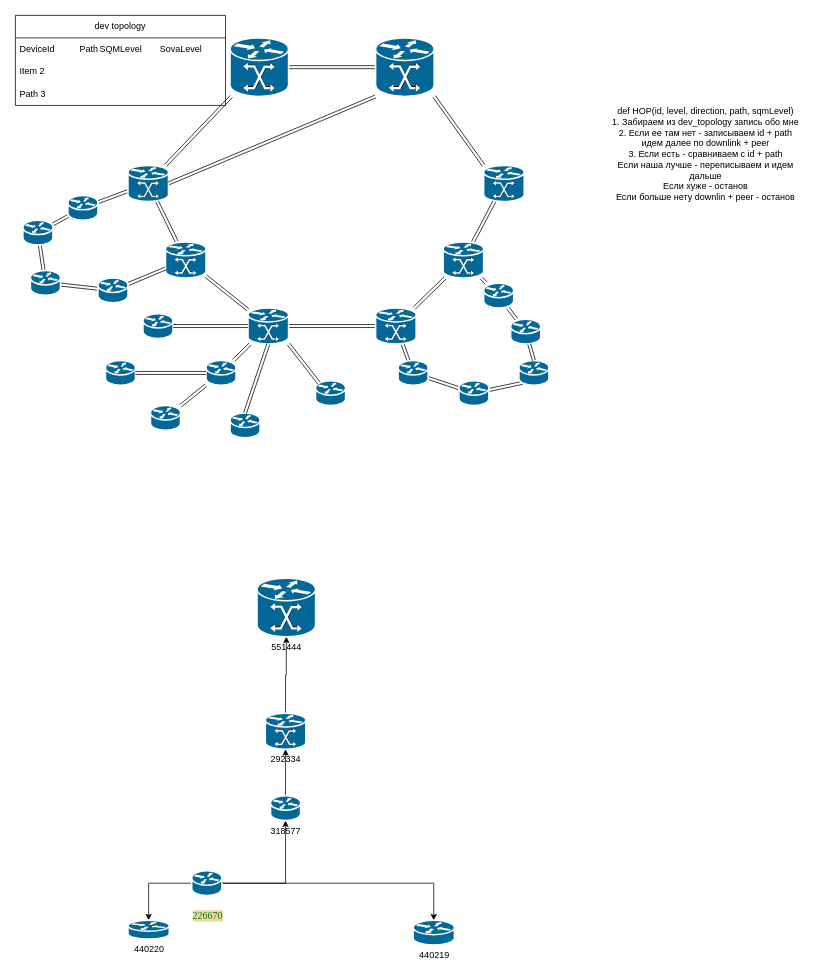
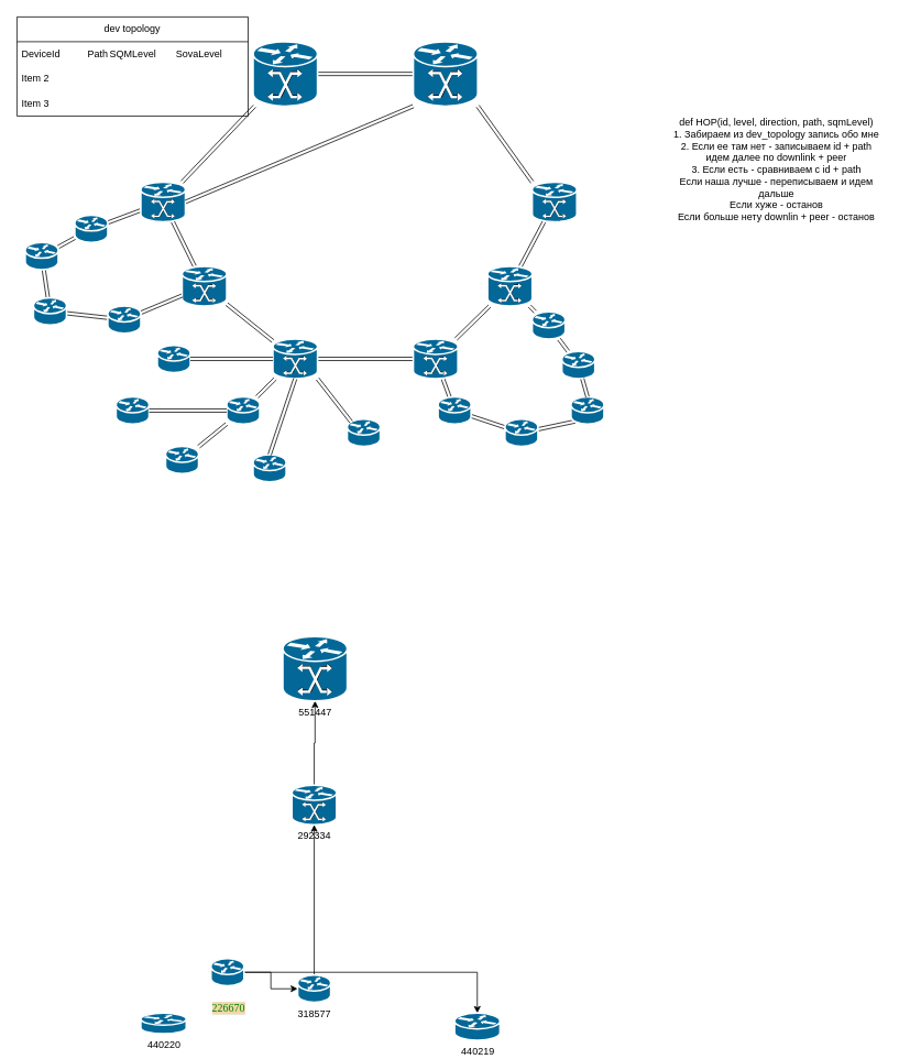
- <mxCell id="66" value="Path 3" style="text;strokeColor=none;fillColor=none;align=left;verticalAlign=middle;spacingLeft=4;spacingRight=4;overflow=hidden;points=[[0,0.5],[1,0.5]];portConstraint=eastwest;rotatable=0;whiteSpace=wrap;html=1;" vertex="1" parent="63"><mxGeometry y="90" width="280" height="30" as="geometry" /></mxCell>
+ <mxCell id="66" value="Item 3" style="text;strokeColor=none;fillColor=none;align=left;verticalAlign=middle;spacingLeft=4;spacingRight=4;overflow=hidden;points=[[0,0.5],[1,0.5]];portConstraint=eastwest;rotatable=0;whiteSpace=wrap;html=1;" vertex="1" parent="63"><mxGeometry y="90" width="280" height="30" as="geometry" /></mxCell>
- <mxCell id="61" value="551444" style="shape=mxgraph.cisco.routers.gigabit_switch_atm_tag_router;sketch=0;html=1;pointerEvents=1;dashed=0;fillColor=#036897;strokeColor=#ffffff;strokeWidth=2;verticalLabelPosition=bottom;verticalAlign=top;align=center;outlineConnect=0;" parent="1" vertex="1"><mxGeometry x="342" y="770" width="78" height="78" as="geometry" /></mxCell>
+ <mxCell id="61" value="551447" style="shape=mxgraph.cisco.routers.gigabit_switch_atm_tag_router;sketch=0;html=1;pointerEvents=1;dashed=0;fillColor=#036897;strokeColor=#ffffff;strokeWidth=2;verticalLabelPosition=bottom;verticalAlign=top;align=center;outlineConnect=0;" parent="1" vertex="1"><mxGeometry x="342" y="770" width="78" height="78" as="geometry" /></mxCell>
- <mxCell id="57" value="318577" style="shape=mxgraph.cisco.routers.router;sketch=0;html=1;pointerEvents=1;dashed=0;fillColor=#036897;strokeColor=#ffffff;strokeWidth=2;verticalLabelPosition=bottom;verticalAlign=top;align=center;outlineConnect=0;" parent="1" vertex="1"><mxGeometry x="360" y="1060" width="40" height="33" as="geometry" /></mxCell>
+ <mxCell id="57" value="318577" style="shape=mxgraph.cisco.routers.router;sketch=0;html=1;pointerEvents=1;dashed=0;fillColor=#036897;strokeColor=#ffffff;strokeWidth=2;verticalLabelPosition=bottom;verticalAlign=top;align=center;outlineConnect=0;" parent="1" vertex="1"><mxGeometry x="360" y="1180" width="40" height="33" as="geometry" /></mxCell>
- <mxCell id="51" style="edgeStyle=orthogonalEdgeStyle;rounded=0;orthogonalLoop=1;jettySize=auto;html=1;" parent="1" source="54" target="55" edge="1"><mxGeometry relative="1" as="geometry" /></mxCell>
